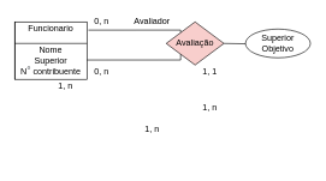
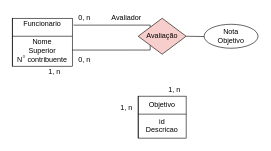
- <mxCell id="15" value="Superior&lt;br&gt;Objetivo" style="ellipse;whiteSpace=wrap;html=1;" vertex="1" parent="1"><mxGeometry x="340" y="40" width="90" height="40" as="geometry" /></mxCell>
+ <mxCell id="15" value="Nota&lt;br&gt;Objetivo" style="ellipse;whiteSpace=wrap;html=1;" vertex="1" parent="1"><mxGeometry x="340" y="40" width="90" height="40" as="geometry" /></mxCell>
- <mxCell id="14" value="1, 1" style="text;html=1;align=center;verticalAlign=middle;resizable=0;points=[];autosize=1;" vertex="1" parent="1"><mxGeometry x="270" y="90" width="40" height="20" as="geometry" /></mxCell>
+ <mxCell id="10" value="Objetivo&lt;br&gt;&lt;br&gt;id&lt;br&gt;Descricao" style="shape=internalStorage;whiteSpace=wrap;html=1;backgroundOutline=1;dx=0;dy=30;" vertex="1" parent="1"><mxGeometry x="230" y="160" width="80" height="70" as="geometry" /></mxCell>
